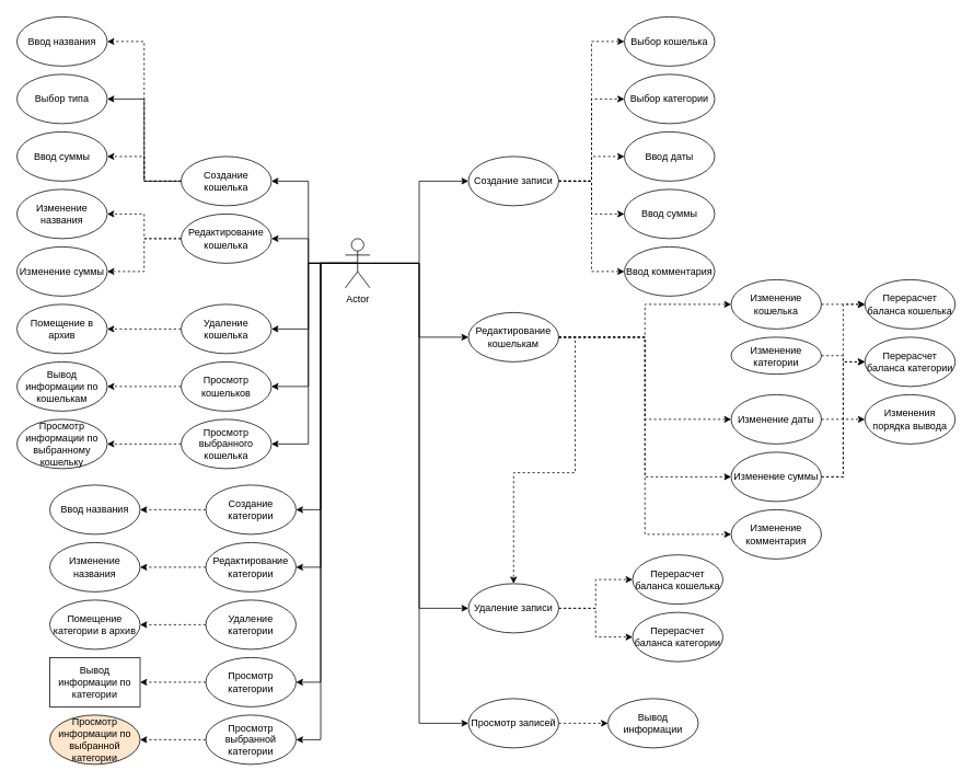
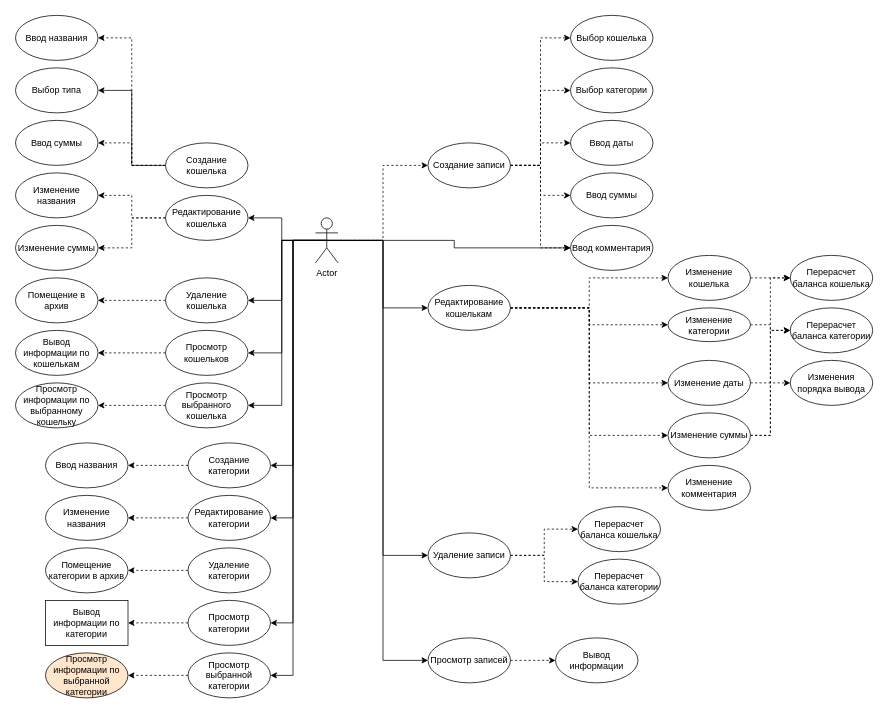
- <mxCell id="2" style="edgeStyle=orthogonalEdgeStyle;rounded=0;orthogonalLoop=1;jettySize=auto;html=1;exitX=0.5;exitY=0.5;exitDx=0;exitDy=0;exitPerimeter=0;entryX=1;entryY=0.5;entryDx=0;entryDy=0;" parent="1" source="15" target="36" edge="1"><mxGeometry relative="1" as="geometry" /></mxCell>
+ <mxCell id="2" style="edgeStyle=orthogonalEdgeStyle;rounded=0;orthogonalLoop=1;jettySize=auto;html=1;exitX=0.5;exitY=0.5;exitDx=0;exitDy=0;exitPerimeter=0;" parent="1" source="15" target="55" edge="1"><mxGeometry relative="1" as="geometry" /></mxCell>
- <mxCell id="9" style="edgeStyle=orthogonalEdgeStyle;rounded=0;orthogonalLoop=1;jettySize=auto;html=1;exitX=0.5;exitY=0.5;exitDx=0;exitDy=0;exitPerimeter=0;entryX=0;entryY=0.5;entryDx=0;entryDy=0;" parent="1" source="15" target="21" edge="1"><mxGeometry relative="1" as="geometry" /></mxCell>
+ <mxCell id="9" style="edgeStyle=orthogonalEdgeStyle;rounded=0;orthogonalLoop=1;jettySize=auto;html=1;exitX=0.5;exitY=0.5;exitDx=0;exitDy=0;exitPerimeter=0;entryX=0;entryY=0.5;entryDx=0;entryDy=0;dashed=1;" parent="1" source="15" target="21" edge="1"><mxGeometry relative="1" as="geometry" /></mxCell>
- <mxCell id="23" style="edgeStyle=orthogonalEdgeStyle;rounded=0;orthogonalLoop=1;jettySize=auto;html=1;exitX=1;exitY=0.5;exitDx=0;exitDy=0;dashed=1;" parent="1" source="27" target="30" edge="1"><mxGeometry relative="1" as="geometry" /></mxCell>
+ <mxCell id="23" style="edgeStyle=orthogonalEdgeStyle;rounded=0;orthogonalLoop=1;jettySize=auto;html=1;exitX=1;exitY=0.5;exitDx=0;exitDy=0;entryX=0;entryY=0.5;entryDx=0;entryDy=0;dashed=1;" parent="1" source="27" target="73" edge="1"><mxGeometry relative="1" as="geometry" /></mxCell>
